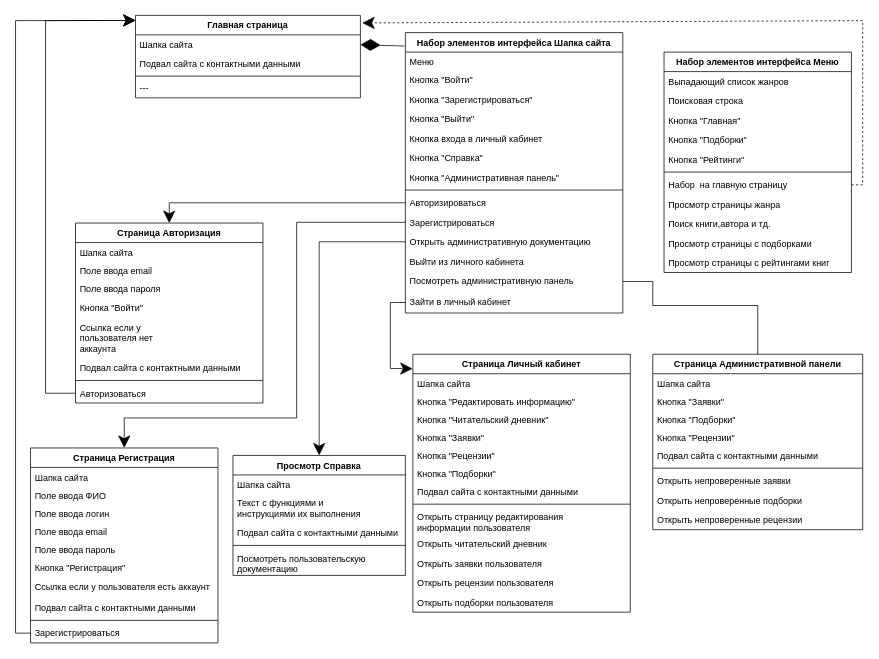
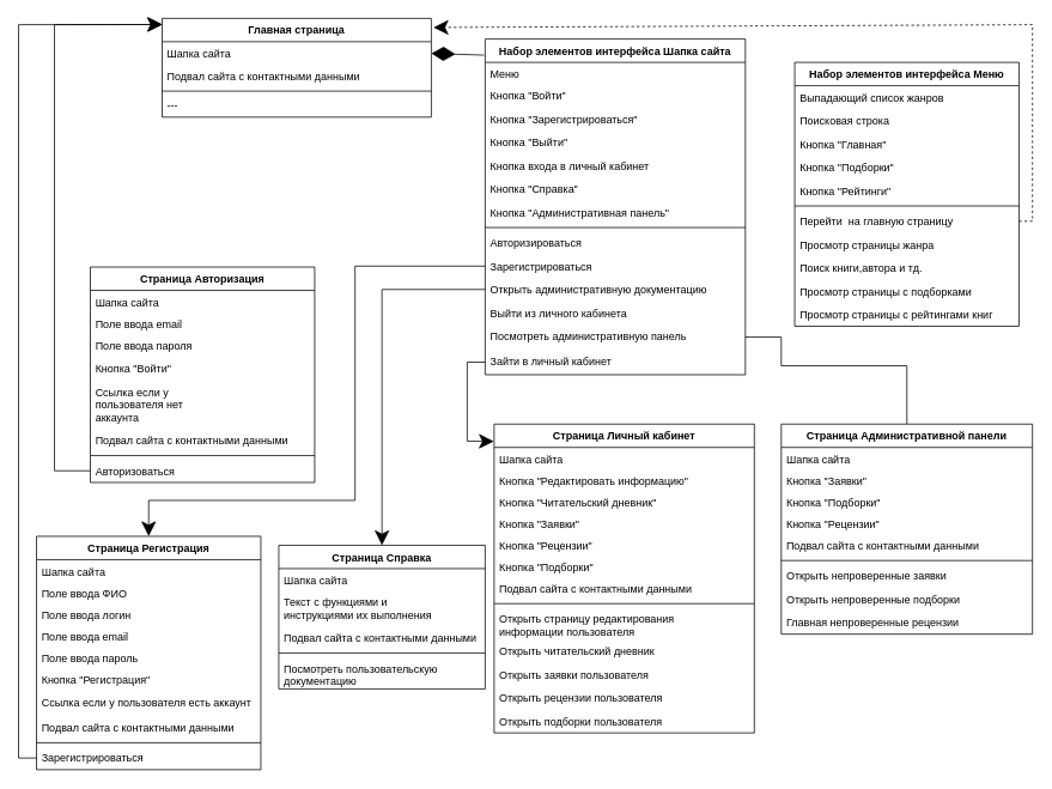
- <mxCell id="28" value="Набор  на главную страницу" style="text;strokeColor=none;fillColor=none;align=left;verticalAlign=top;spacingLeft=4;spacingRight=4;overflow=hidden;rotatable=0;points=[[0,0.5],[1,0.5]];portConstraint=eastwest;" parent="21" vertex="1"><mxGeometry y="164" width="250" height="26" as="geometry" /></mxCell>
+ <mxCell id="28" value="Перейти  на главную страницу" style="text;strokeColor=none;fillColor=none;align=left;verticalAlign=top;spacingLeft=4;spacingRight=4;overflow=hidden;rotatable=0;points=[[0,0.5],[1,0.5]];portConstraint=eastwest;" parent="21" vertex="1"><mxGeometry y="164" width="250" height="26" as="geometry" /></mxCell>
- <mxCell id="70" value="" style="endArrow=classic;endFill=1;endSize=14;html=1;rounded=0;exitX=0;exitY=0.5;exitDx=0;exitDy=0;entryX=0.5;entryY=0;entryDx=0;entryDy=0;strokeWidth=1;" parent="1" source="62" target="33" edge="1"><mxGeometry width="160" relative="1" as="geometry"><mxPoint x="530" y="517" as="sourcePoint" /><mxPoint x="-40" y="582" as="targetPoint" /><Array as="points"><mxPoint x="225" y="270" /></Array></mxGeometry></mxCell>
- <mxCell id="86" value="Просмотр Справка" style="swimlane;fontStyle=1;align=center;verticalAlign=top;childLayout=stackLayout;horizontal=1;startSize=26;horizontalStack=0;resizeParent=1;resizeParentMax=0;resizeLast=0;collapsible=1;marginBottom=0;" parent="1" vertex="1"><mxGeometry x="310" y="607" width="230" height="160" as="geometry" /></mxCell>
+ <mxCell id="86" value="Страница Справка" style="swimlane;fontStyle=1;align=center;verticalAlign=top;childLayout=stackLayout;horizontal=1;startSize=26;horizontalStack=0;resizeParent=1;resizeParentMax=0;resizeLast=0;collapsible=1;marginBottom=0;" parent="1" vertex="1"><mxGeometry x="310" y="607" width="230" height="160" as="geometry" /></mxCell>
- <mxCell id="83" value="Открыть непроверенные рецензии" style="text;strokeColor=none;fillColor=none;align=left;verticalAlign=top;spacingLeft=4;spacingRight=4;overflow=hidden;rotatable=0;points=[[0,0.5],[1,0.5]];portConstraint=eastwest;" parent="74" vertex="1"><mxGeometry y="208" width="280" height="26" as="geometry" /></mxCell>
+ <mxCell id="83" value="Главная непроверенные рецензии" style="text;strokeColor=none;fillColor=none;align=left;verticalAlign=top;spacingLeft=4;spacingRight=4;overflow=hidden;rotatable=0;points=[[0,0.5],[1,0.5]];portConstraint=eastwest;" parent="74" vertex="1"><mxGeometry y="208" width="280" height="26" as="geometry" /></mxCell>
